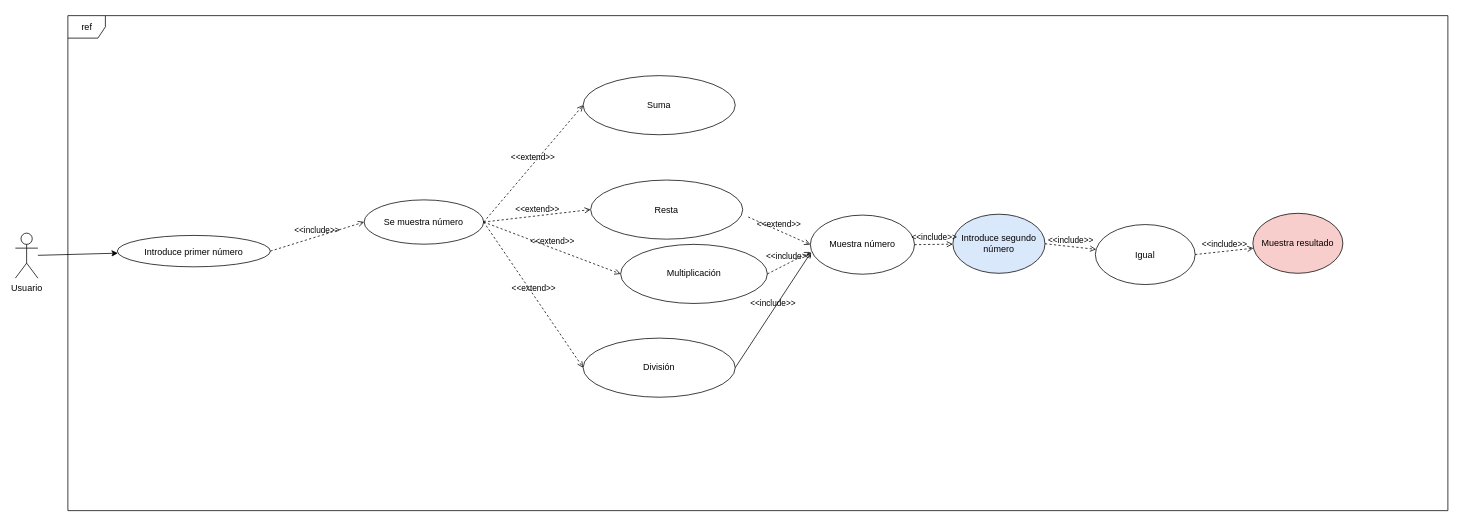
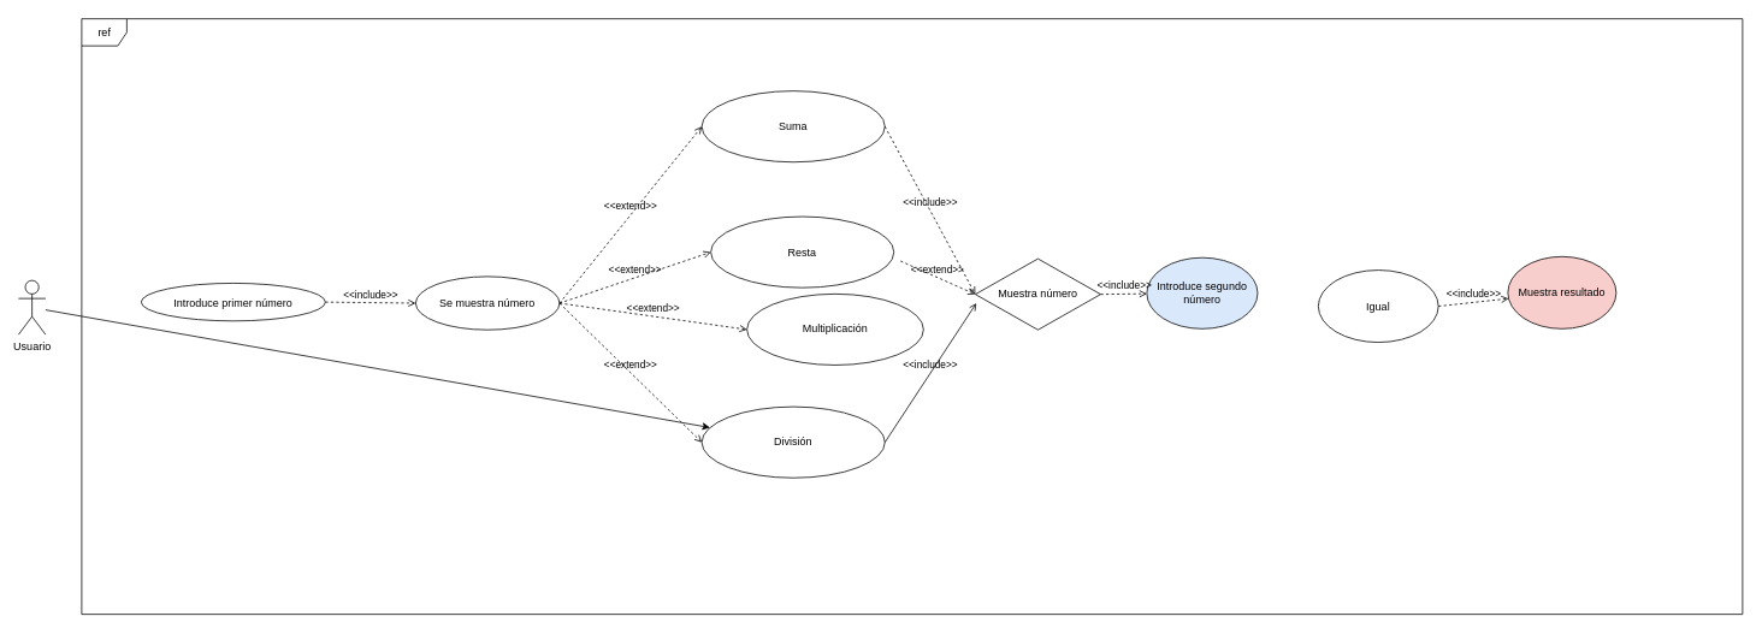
+ <mxCell id="16" value="&amp;lt;&amp;lt;include&amp;gt;&amp;gt;" style="html=1;verticalAlign=bottom;labelBackgroundColor=none;endArrow=open;endFill=0;dashed=1;exitX=1;exitY=0.5;exitDx=0;exitDy=0;entryX=0;entryY=0.5;entryDx=0;entryDy=0;" edge="1" parent="4" source="7" target="15"><mxGeometry width="160" relative="1" as="geometry"><mxPoint x="1050.489" y="325.075" as="sourcePoint" /><mxPoint x="1321.583" y="325.075" as="targetPoint" /></mxGeometry></mxCell>
- <mxCell id="6" value="Se muestra número" style="ellipse;whiteSpace=wrap;html=1;" vertex="1" parent="4"><mxGeometry x="394.999" y="245.67" width="159.393" height="59.1" as="geometry" /></mxCell>
+ <mxCell id="6" value="Se muestra número" style="ellipse;whiteSpace=wrap;html=1;" vertex="1" parent="4"><mxGeometry x="369.999" y="285.67" width="159.393" height="59.1" as="geometry" /></mxCell>
- <mxCell id="15" value="Muestra número" style="ellipse;whiteSpace=wrap;html=1;" vertex="1" parent="4"><mxGeometry x="989.995" y="265.96" width="138.842" height="78.81" as="geometry" /></mxCell>
+ <mxCell id="15" value="Muestra número" style="rhombus;whiteSpace=wrap;html=1;" vertex="1" parent="4"><mxGeometry x="989.995" y="265.96" width="138.842" height="78.81" as="geometry" /></mxCell>
- <mxCell id="24" value="&amp;lt;&amp;lt;include&amp;gt;&amp;gt;" style="html=1;verticalAlign=bottom;labelBackgroundColor=none;endArrow=open;endFill=0;dashed=1;exitX=1;exitY=0.5;exitDx=0;exitDy=0;" edge="1" parent="4" source="20" target="23"><mxGeometry width="160" relative="1" as="geometry"><mxPoint x="1186.024" y="330" as="sourcePoint" /><mxPoint x="1363.373" y="330" as="targetPoint" /></mxGeometry></mxCell>
- <mxCell id="2" style="edgeStyle=none;html=1;" edge="1" parent="1" source="3" target="5"><mxGeometry relative="1" as="geometry" /></mxCell>
+ <mxCell id="2" style="edgeStyle=none;html=1;" edge="1" parent="1" source="3" target="10"><mxGeometry relative="1" as="geometry" /></mxCell>
- <mxCell id="18" value="&amp;lt;&amp;lt;include&amp;gt;&amp;gt;" style="html=1;verticalAlign=bottom;labelBackgroundColor=none;endArrow=open;endFill=0;dashed=1;exitX=1;exitY=0.5;exitDx=0;exitDy=0;entryX=0;entryY=0.625;entryDx=0;entryDy=0;entryPerimeter=0;" edge="1" parent="4" source="9" target="15"><mxGeometry width="160" relative="1" as="geometry"><mxPoint x="1050.489" y="325.075" as="sourcePoint" /><mxPoint x="1321.583" y="325.075" as="targetPoint" /></mxGeometry></mxCell>
